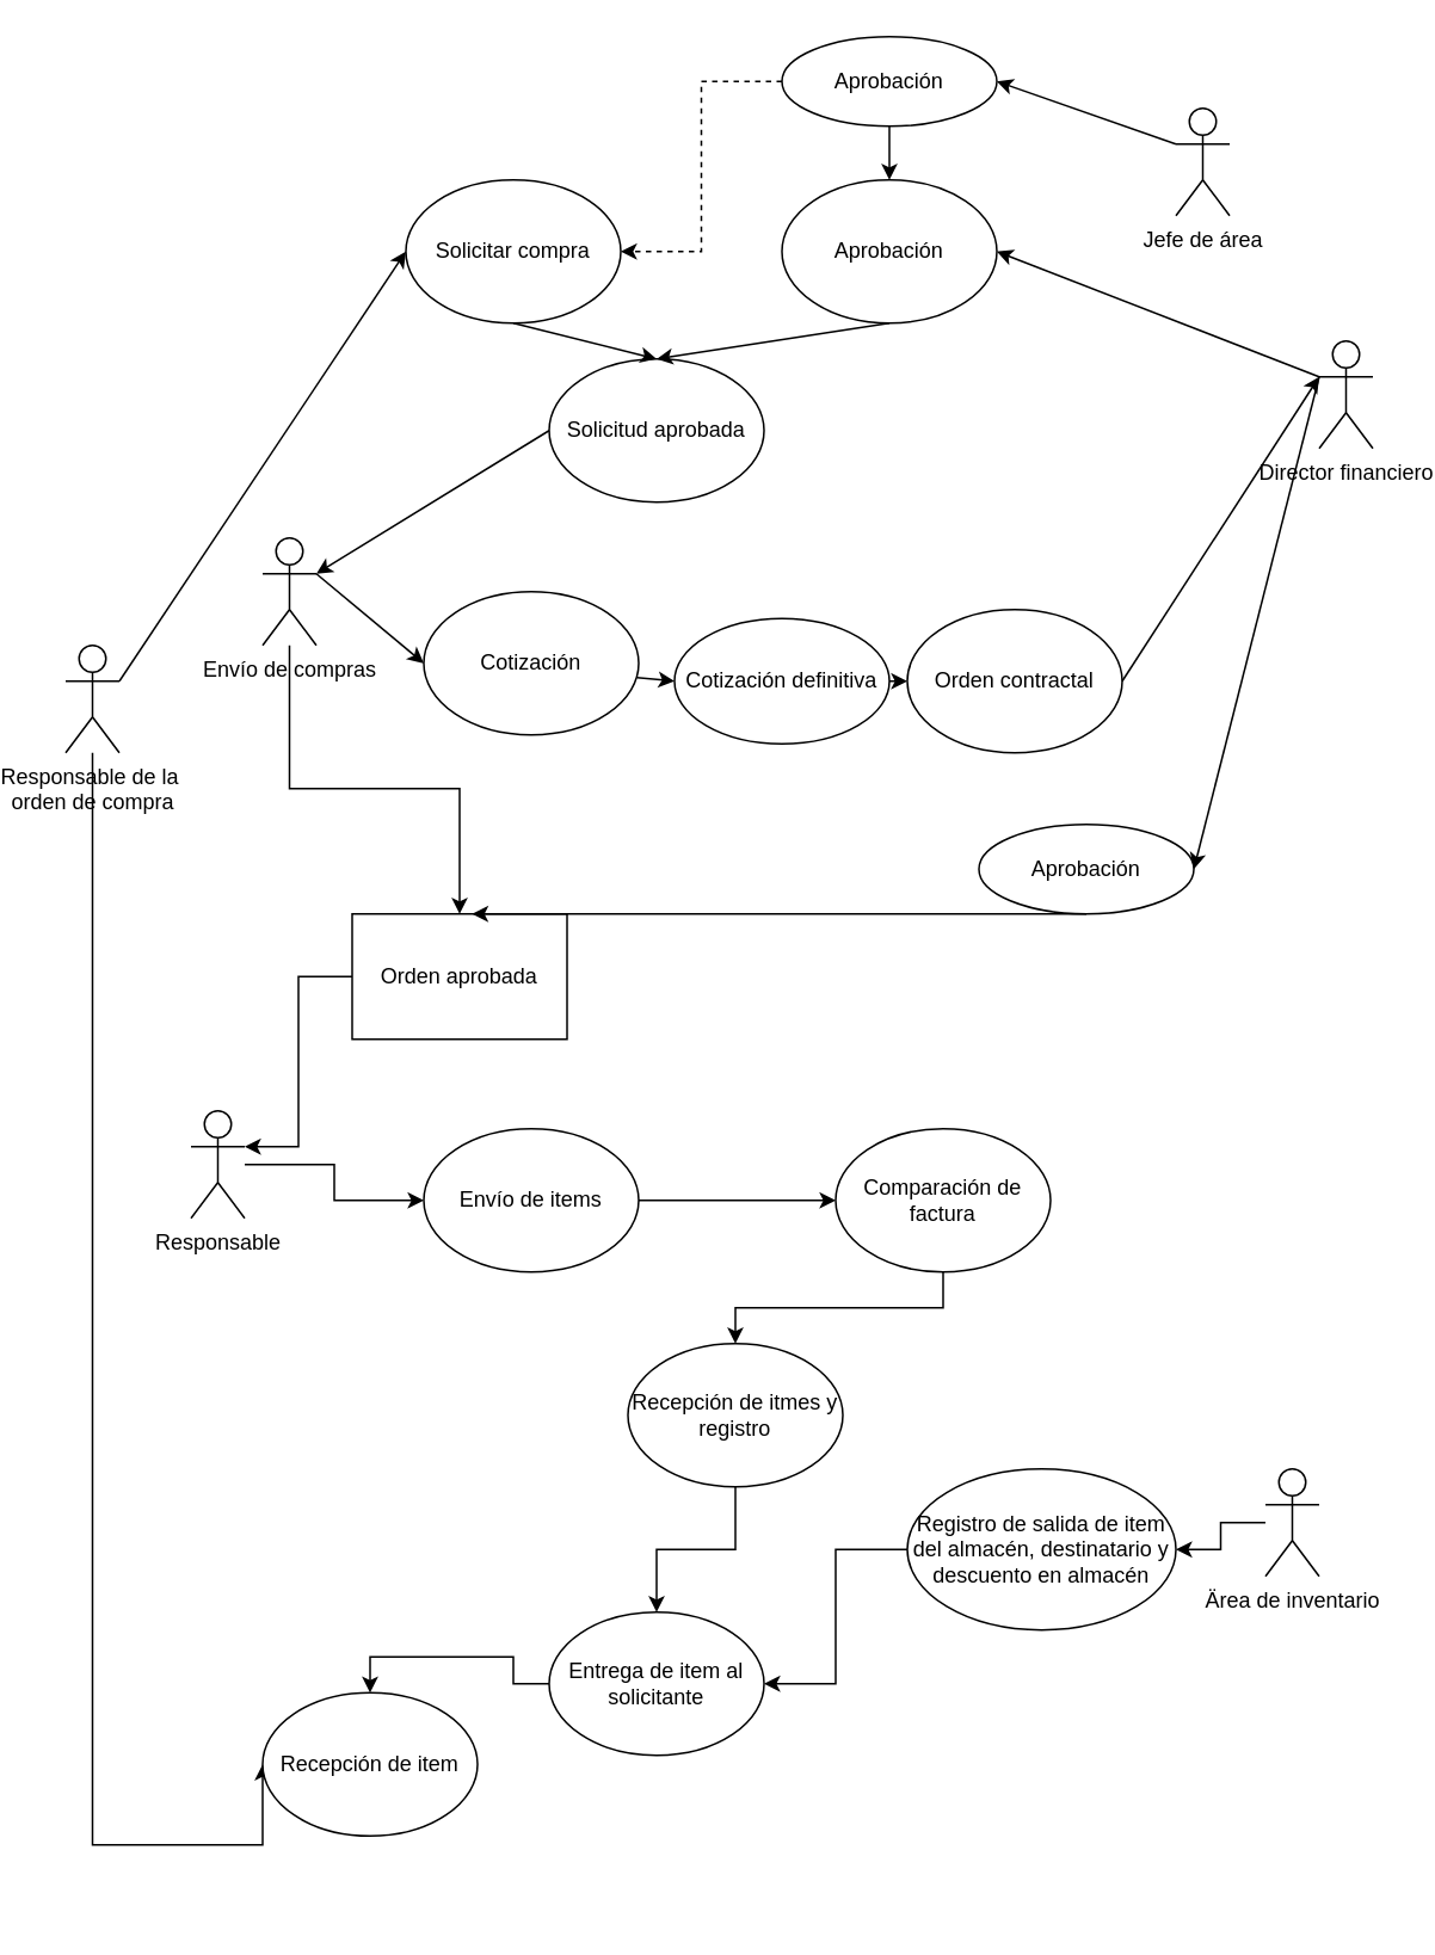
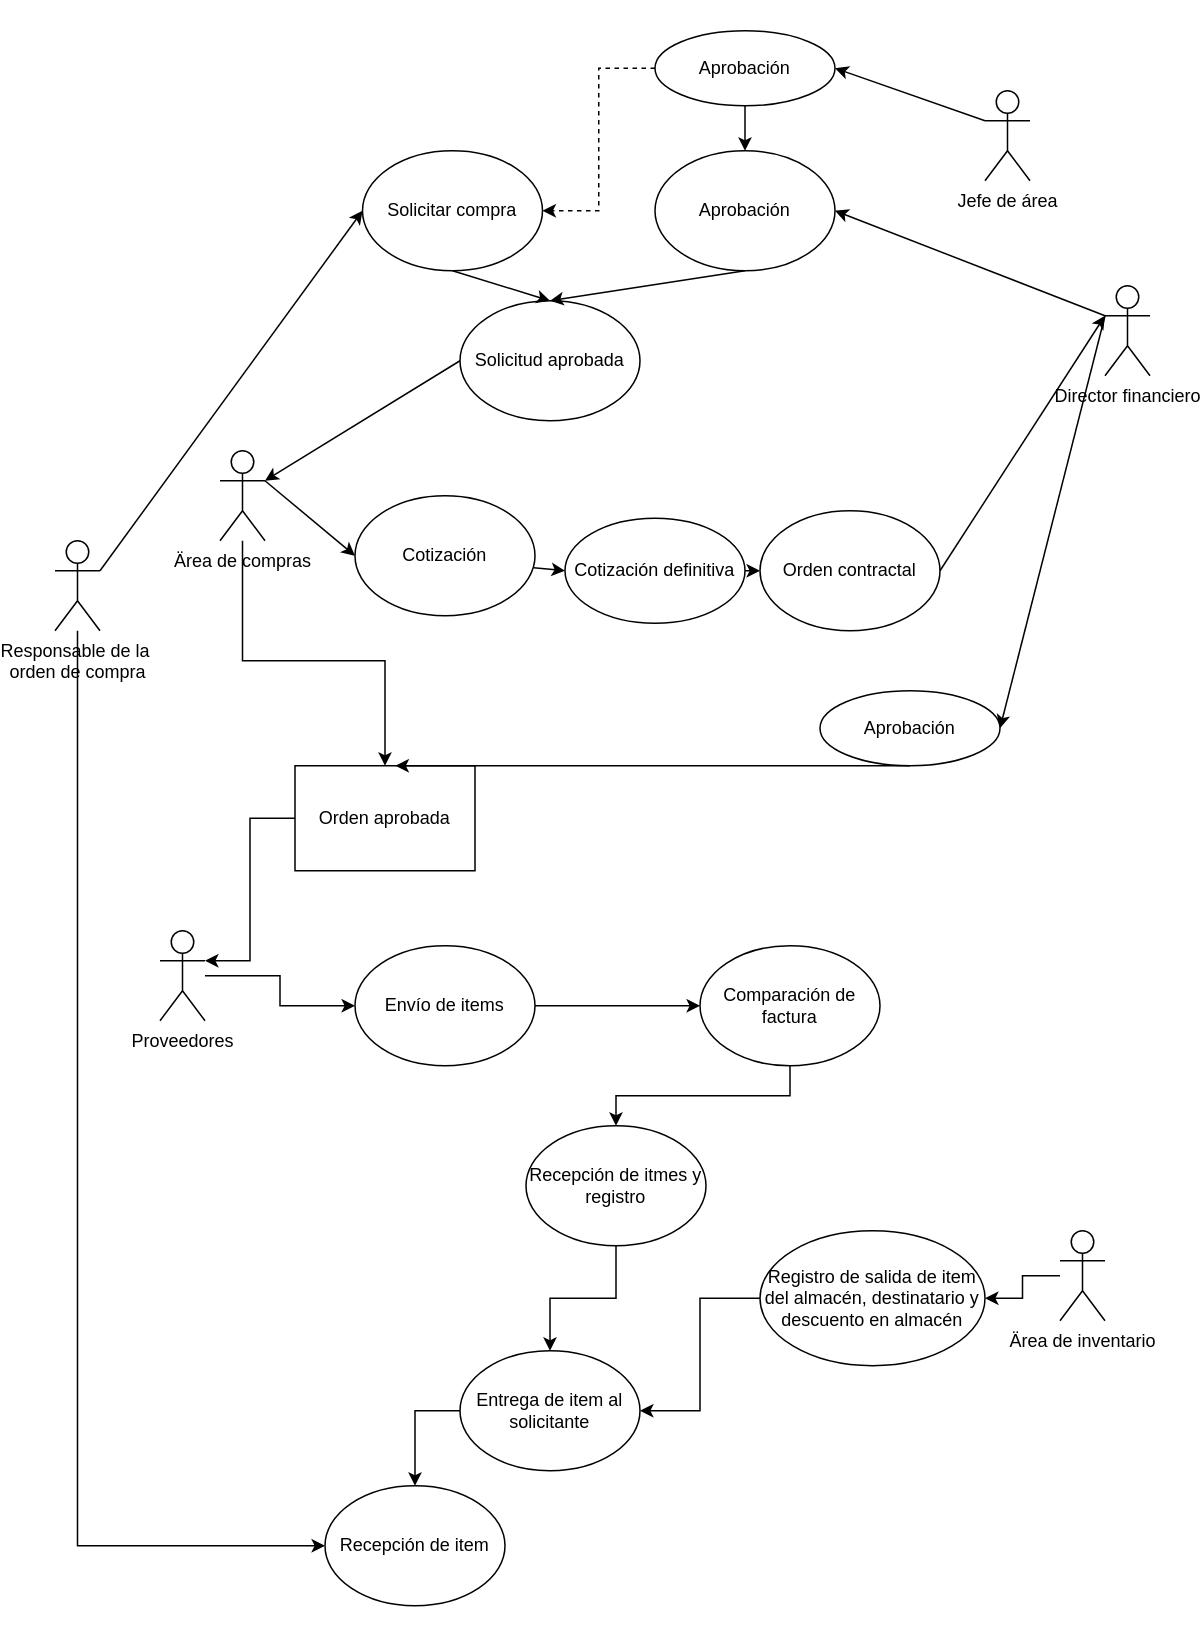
- <mxCell id="6" value="Solicitar compra" style="ellipse;whiteSpace=wrap;html=1;" parent="1" vertex="1"><mxGeometry x="210" y="100" width="120" height="80" as="geometry" /></mxCell>
+ <mxCell id="6" value="Solicitar compra" style="ellipse;whiteSpace=wrap;html=1;" parent="1" vertex="1"><mxGeometry x="225" y="100" width="120" height="80" as="geometry" /></mxCell>
- <mxCell id="15" value="Envío de compras" style="shape=umlActor;verticalLabelPosition=bottom;verticalAlign=top;html=1;outlineConnect=0;" parent="1" vertex="1"><mxGeometry x="130" y="300" width="30" height="60" as="geometry" /></mxCell>
+ <mxCell id="15" value="Ärea de compras" style="shape=umlActor;verticalLabelPosition=bottom;verticalAlign=top;html=1;outlineConnect=0;" parent="1" vertex="1"><mxGeometry x="130" y="300" width="30" height="60" as="geometry" /></mxCell>
- <mxCell id="31" value="Responsable" style="shape=umlActor;verticalLabelPosition=bottom;verticalAlign=top;html=1;outlineConnect=0;" parent="1" vertex="1"><mxGeometry x="90" y="620" width="30" height="60" as="geometry" /></mxCell>
+ <mxCell id="31" value="Proveedores" style="shape=umlActor;verticalLabelPosition=bottom;verticalAlign=top;html=1;outlineConnect=0;" parent="1" vertex="1"><mxGeometry x="90" y="620" width="30" height="60" as="geometry" /></mxCell>
- <mxCell id="46" value="Recepción de item" style="ellipse;whiteSpace=wrap;html=1;" parent="1" vertex="1"><mxGeometry x="130" y="945" width="120" height="80" as="geometry" /></mxCell>
+ <mxCell id="46" value="Recepción de item" style="ellipse;whiteSpace=wrap;html=1;" parent="1" vertex="1"><mxGeometry x="200" y="990" width="120" height="80" as="geometry" /></mxCell>
